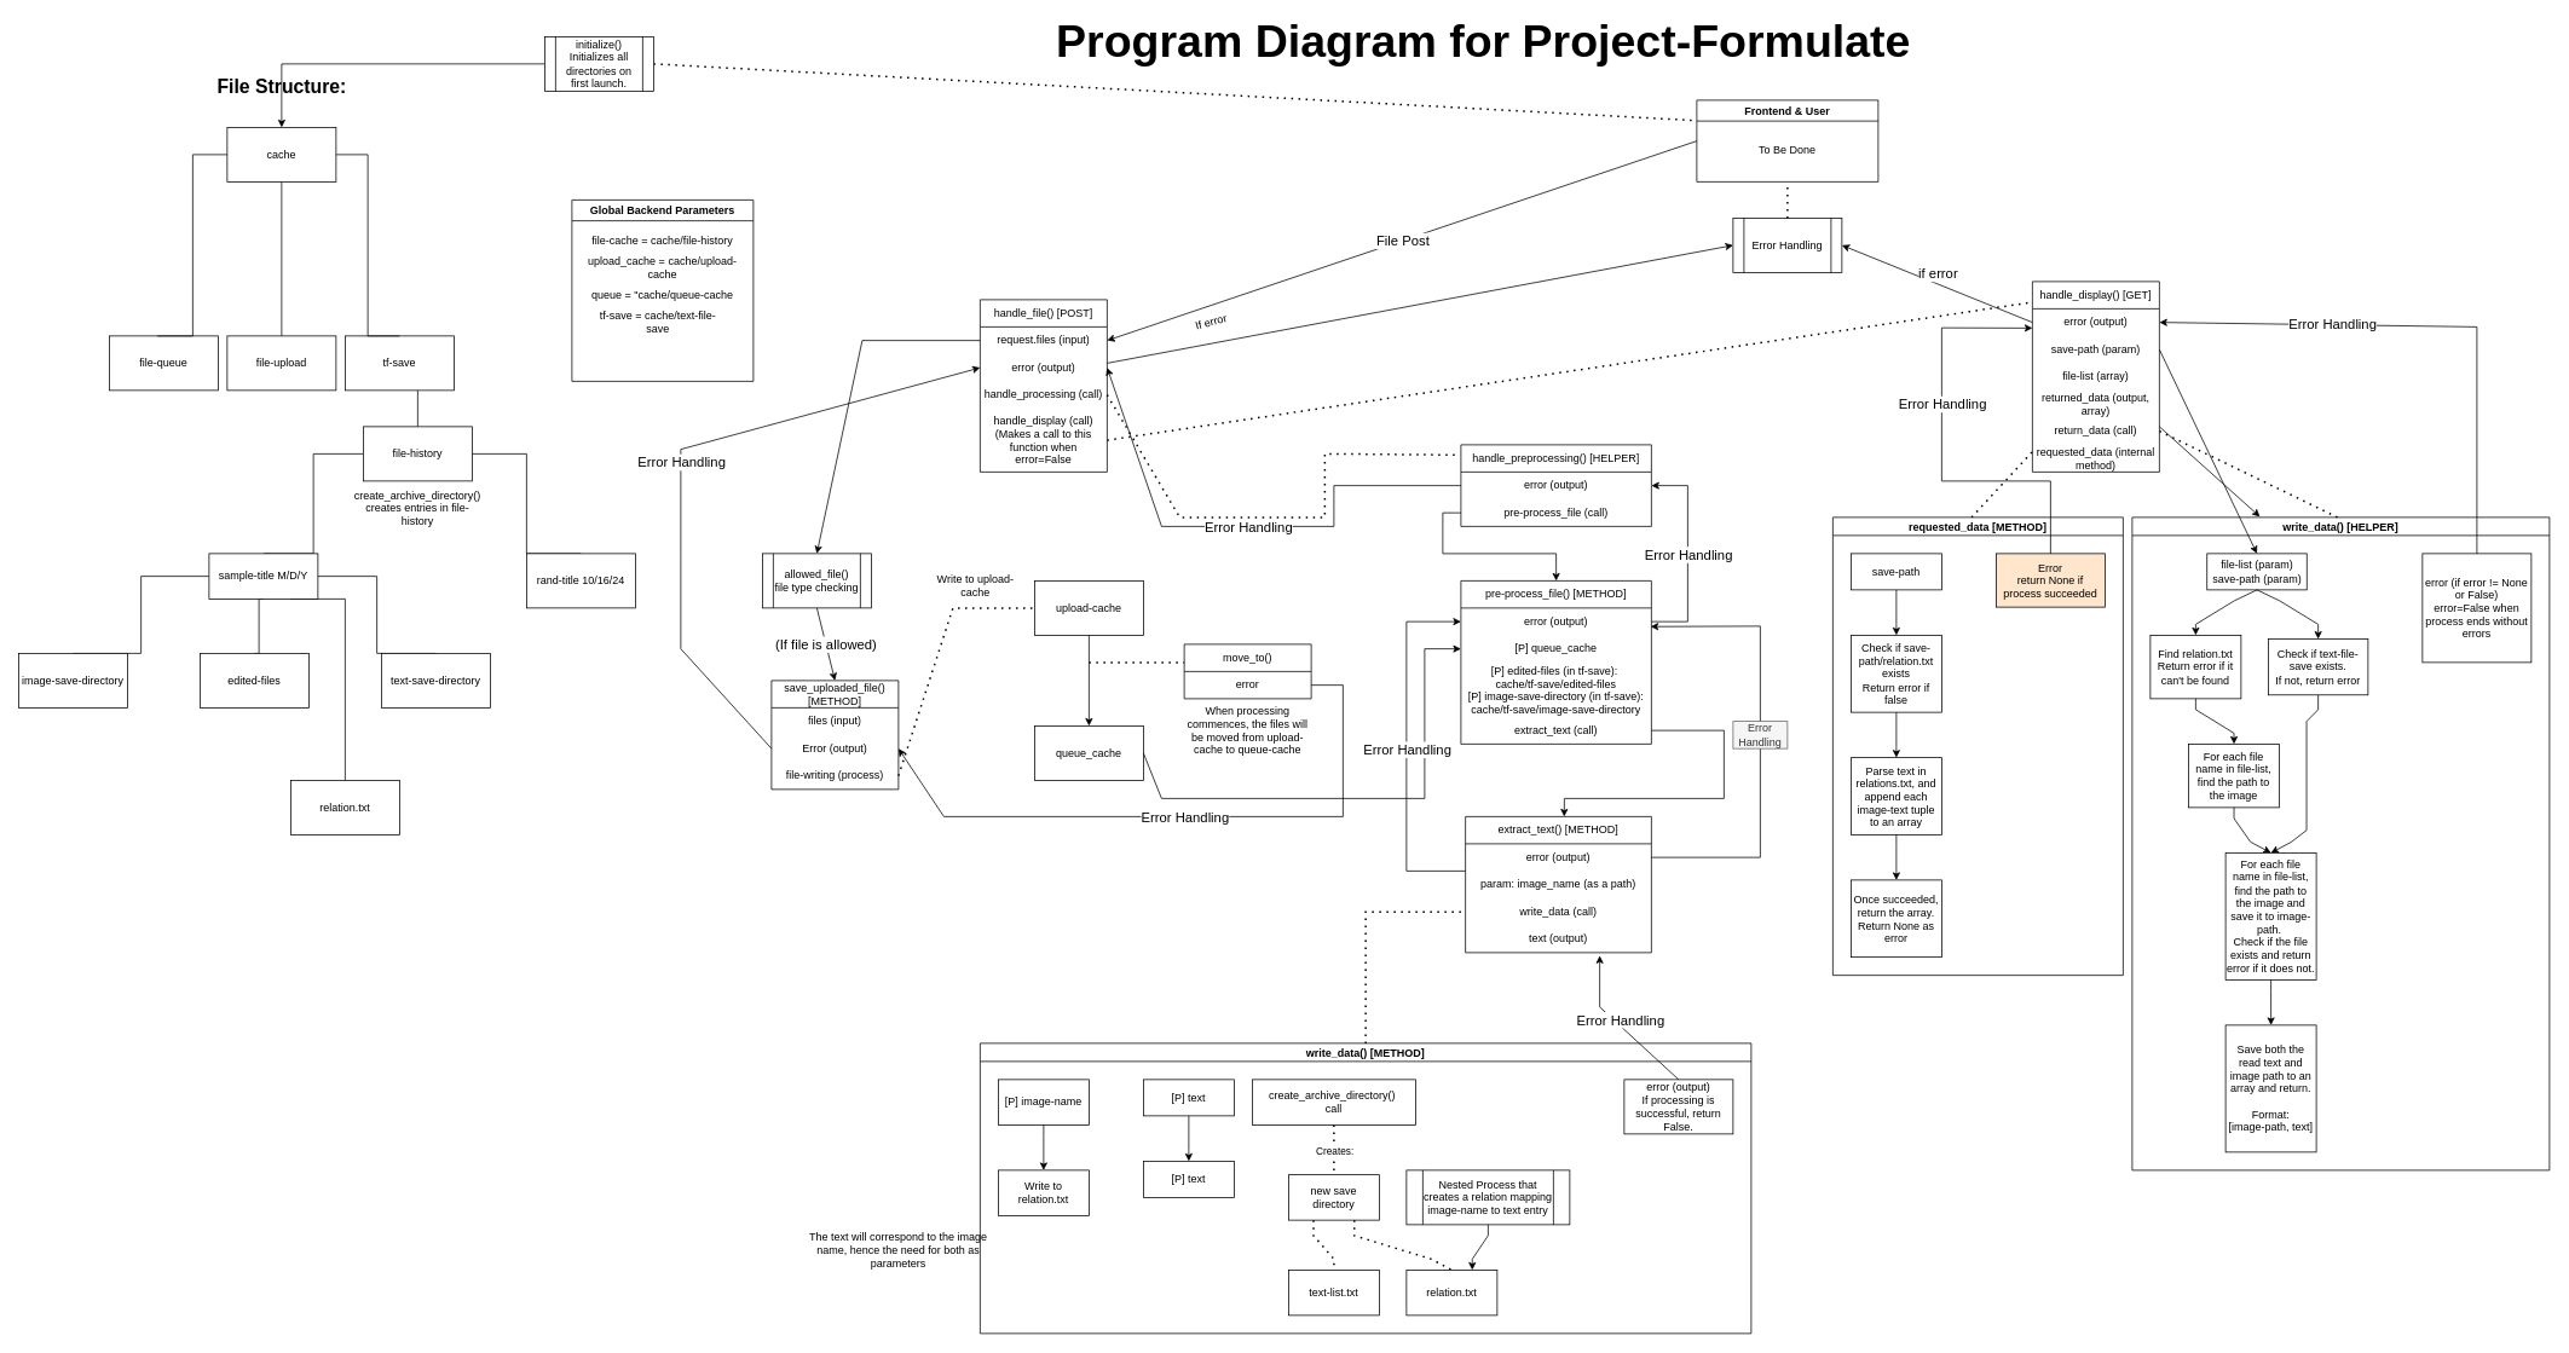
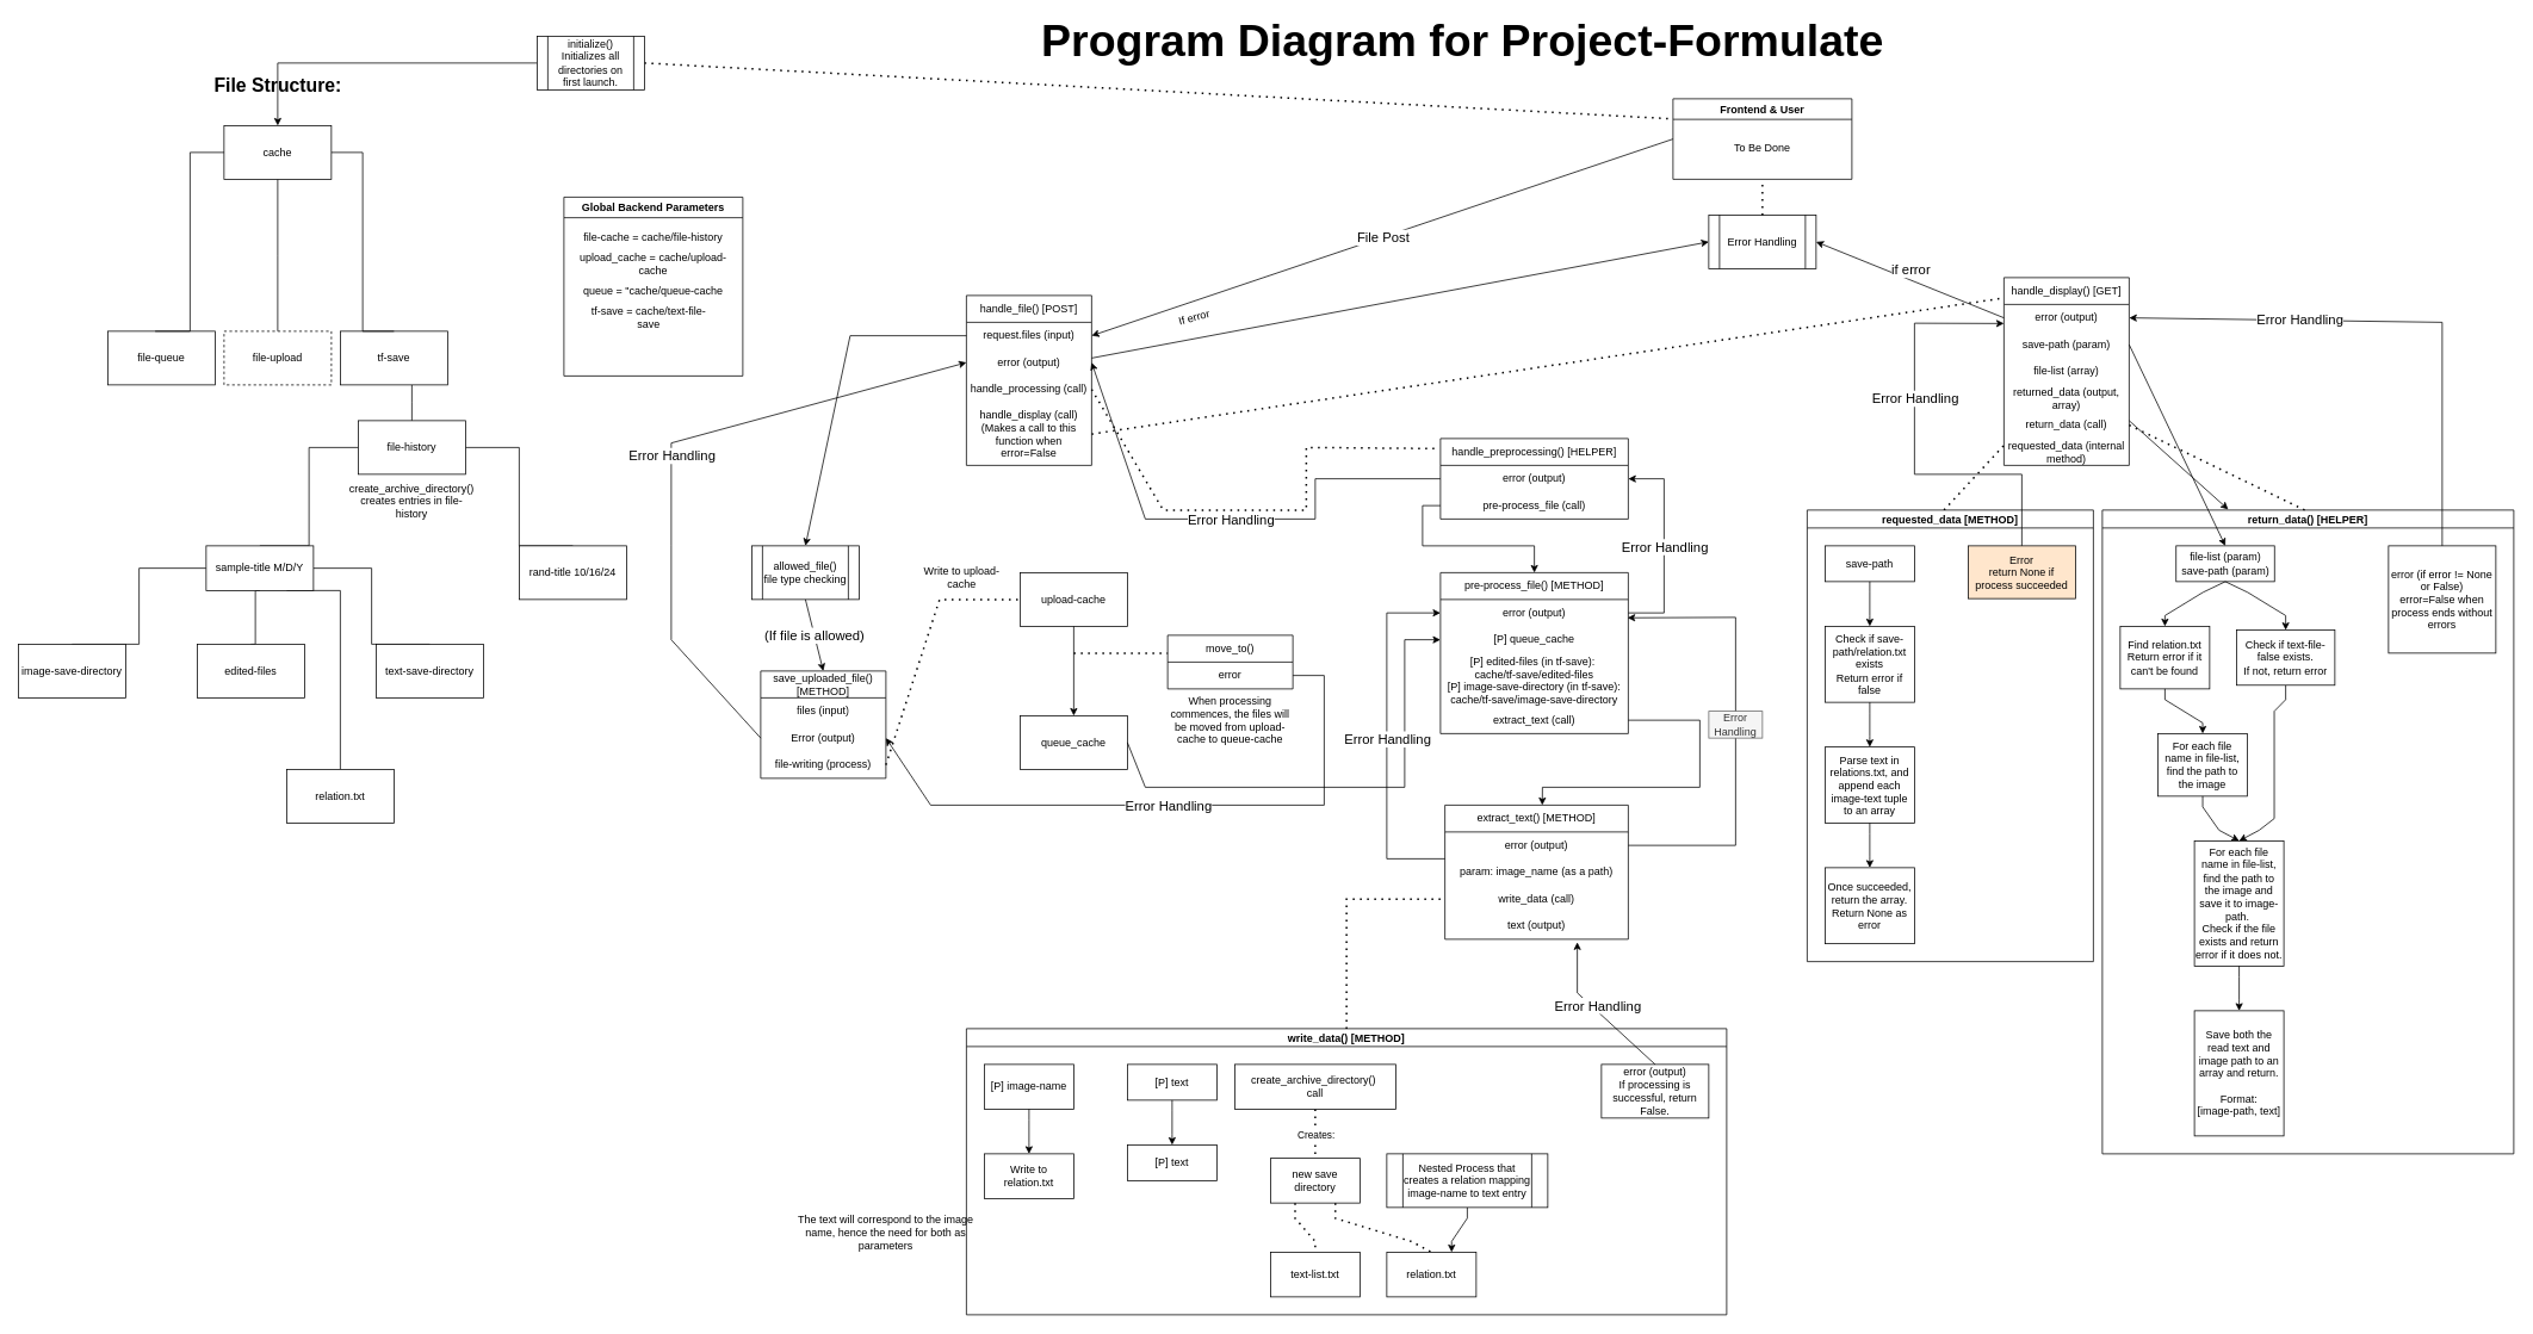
- <mxCell id="72" value="file-upload" style="whiteSpace=wrap;html=1;align=center;treeFolding=1;treeMoving=1;newEdgeStyle={&quot;edgeStyle&quot;:&quot;elbowEdgeStyle&quot;,&quot;startArrow&quot;:&quot;none&quot;,&quot;endArrow&quot;:&quot;none&quot;};" parent="1" vertex="1"><mxGeometry x="250" y="360" width="120" height="60" as="geometry" /></mxCell>
+ <mxCell id="72" value="file-upload" style="whiteSpace=wrap;html=1;align=center;treeFolding=1;treeMoving=1;newEdgeStyle={&quot;edgeStyle&quot;:&quot;elbowEdgeStyle&quot;,&quot;startArrow&quot;:&quot;none&quot;,&quot;endArrow&quot;:&quot;none&quot;};dashed=1;" parent="1" vertex="1"><mxGeometry x="250" y="360" width="120" height="60" as="geometry" /></mxCell>
- <mxCell id="126" value="write_data() [HELPER]" style="swimlane;startSize=20;horizontal=1;childLayout=flowLayout;flowOrientation=north;resizable=0;interRankCellSpacing=50;containerType=tree;fontSize=12;" vertex="1" parent="1"><mxGeometry x="2350" y="560" width="460" height="720" as="geometry" /></mxCell>
+ <mxCell id="126" value="return_data() [HELPER]" style="swimlane;startSize=20;horizontal=1;childLayout=flowLayout;flowOrientation=north;resizable=0;interRankCellSpacing=50;containerType=tree;fontSize=12;" vertex="1" parent="1"><mxGeometry x="2350" y="560" width="460" height="720" as="geometry" /></mxCell>
- <mxCell id="135" value="Check if text-file-save exists.&lt;div&gt;If not, return error&lt;/div&gt;" style="whiteSpace=wrap;html=1;" vertex="1" parent="126"><mxGeometry x="150" y="134.125" width="110" height="61.75" as="geometry" /></mxCell>
+ <mxCell id="135" value="Check if text-file-false exists.&lt;div&gt;If not, return error&lt;/div&gt;" style="whiteSpace=wrap;html=1;" vertex="1" parent="126"><mxGeometry x="150" y="134.125" width="110" height="61.75" as="geometry" /></mxCell>
